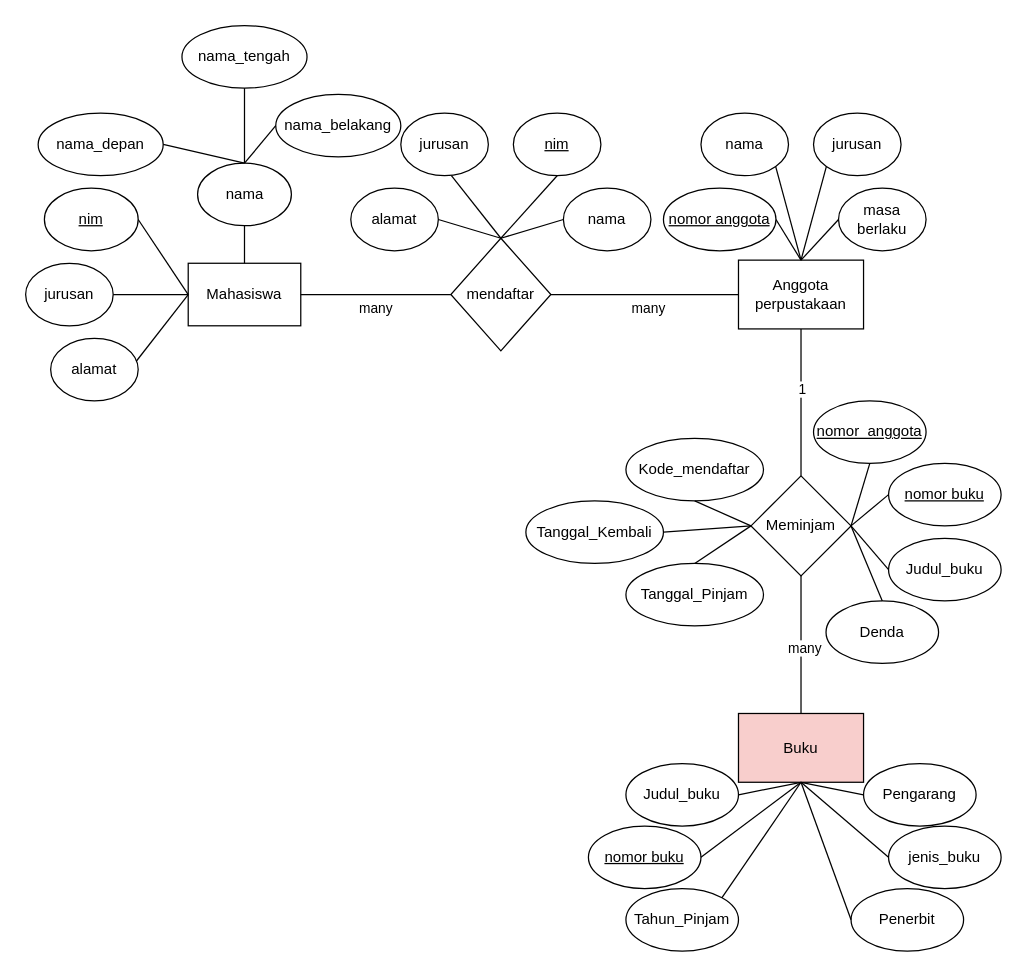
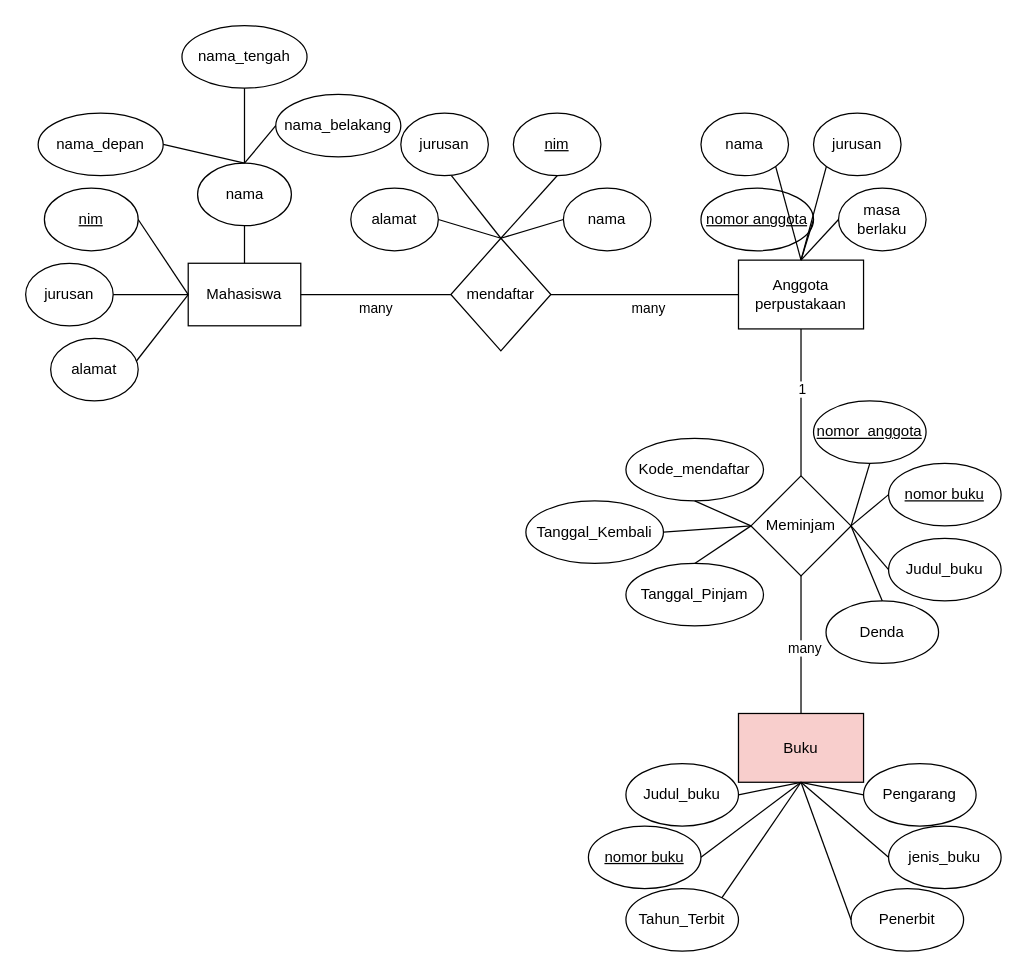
- <mxCell id="31" value="&lt;div&gt;nomor anggota&lt;/div&gt;" style="ellipse;whiteSpace=wrap;html=1;align=center;fontStyle=4;" vertex="1" parent="1"><mxGeometry x="530" y="150" width="90" height="50" as="geometry" /></mxCell>
+ <mxCell id="31" value="&lt;div&gt;nomor anggota&lt;/div&gt;" style="ellipse;whiteSpace=wrap;html=1;align=center;fontStyle=4;" vertex="1" parent="1"><mxGeometry x="560" y="150" width="90" height="50" as="geometry" /></mxCell>
- <mxCell id="63" value="Tahun_Pinjam" style="ellipse;whiteSpace=wrap;html=1;align=center;" vertex="1" parent="1"><mxGeometry x="500" y="710" width="90" height="50" as="geometry" /></mxCell>
+ <mxCell id="63" value="Tahun_Terbit" style="ellipse;whiteSpace=wrap;html=1;align=center;" vertex="1" parent="1"><mxGeometry x="500" y="710" width="90" height="50" as="geometry" /></mxCell>
